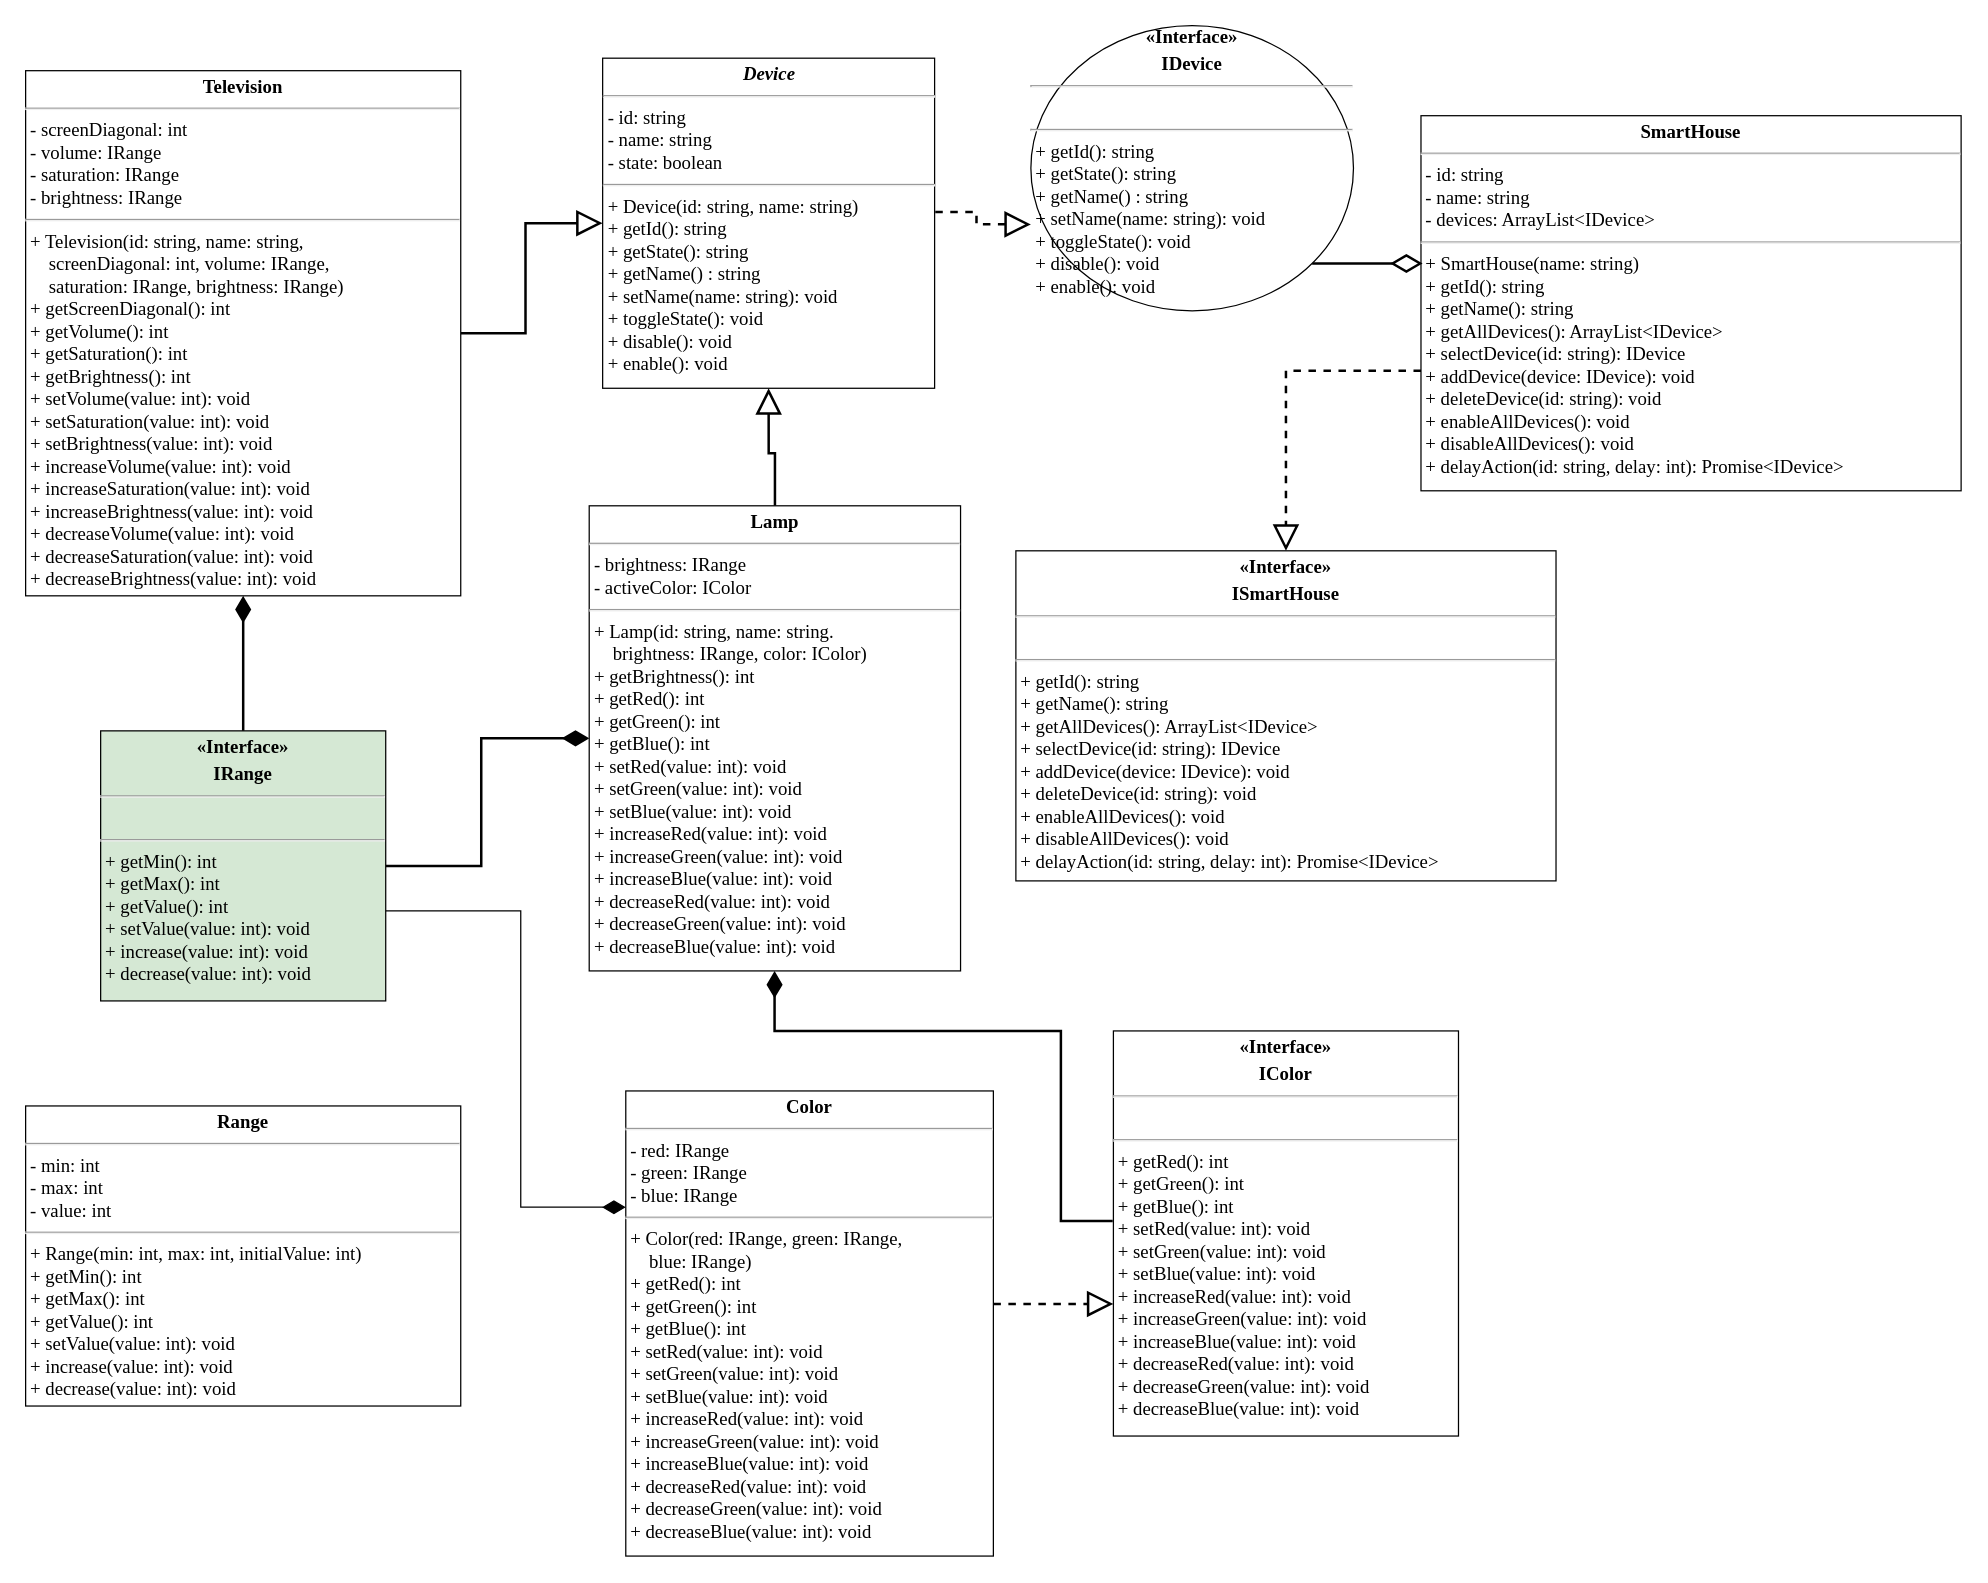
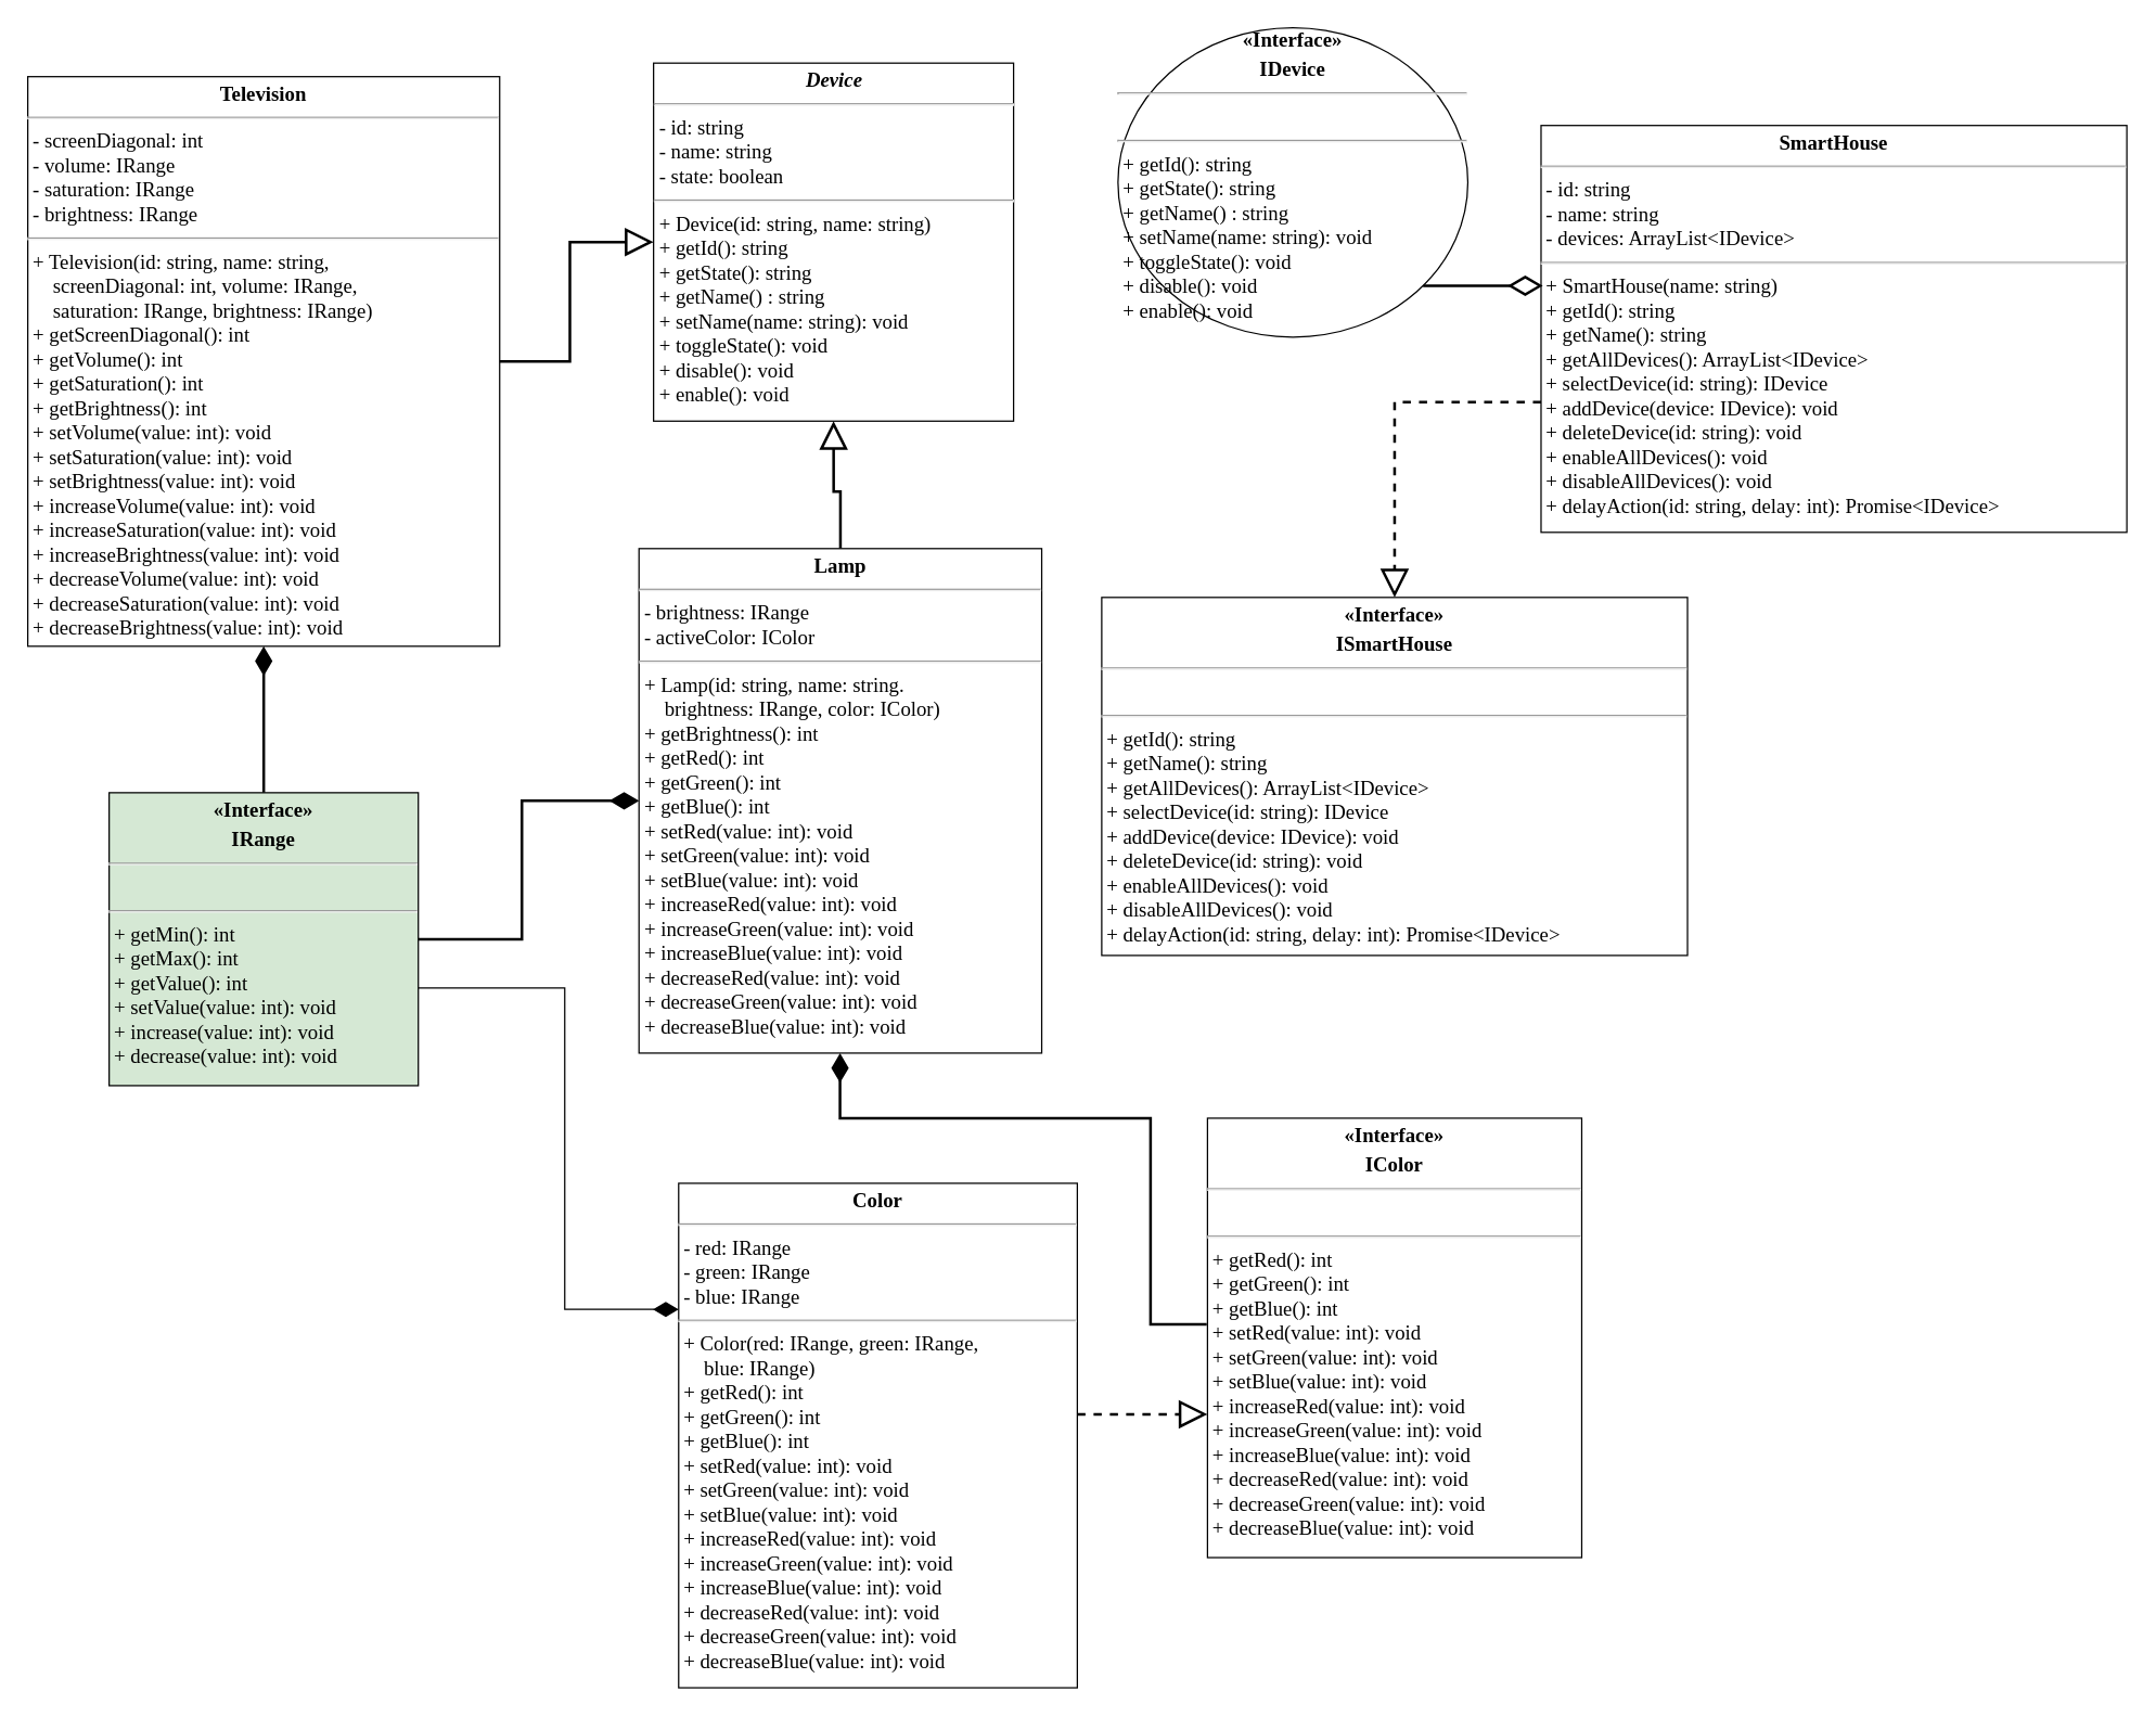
- <mxCell id="12" style="edgeStyle=orthogonalEdgeStyle;rounded=0;orthogonalLoop=1;jettySize=auto;html=1;dashed=1;endArrow=block;endFill=0;endSize=16;strokeWidth=2;exitX=1.002;exitY=0.466;exitDx=0;exitDy=0;exitPerimeter=0;entryX=0;entryY=0.697;entryDx=0;entryDy=0;entryPerimeter=0;" parent="1" source="2" target="15" edge="1"><mxGeometry relative="1" as="geometry"><mxPoint x="1134" y="296" as="sourcePoint" /><mxPoint x="800" y="179" as="targetPoint" /><Array as="points" /></mxGeometry></mxCell>
- <mxCell id="7" value="&lt;p style=&quot;margin: 4px 0px 0px ; text-align: center ; font-size: 15px&quot;&gt;&lt;b style=&quot;font-size: 15px&quot;&gt;&lt;font style=&quot;font-size: 15px&quot;&gt;Range&lt;/font&gt;&lt;/b&gt;&lt;/p&gt;&lt;hr style=&quot;font-size: 15px&quot;&gt;&lt;p style=&quot;margin: 0px 0px 0px 4px ; font-size: 15px&quot;&gt;&lt;font style=&quot;font-size: 15px&quot;&gt;- min: int&lt;br style=&quot;font-size: 15px&quot;&gt;- max: int&lt;/font&gt;&lt;/p&gt;&lt;p style=&quot;margin: 0px 0px 0px 4px ; font-size: 15px&quot;&gt;&lt;font style=&quot;font-size: 15px&quot;&gt;- value: int&lt;/font&gt;&lt;/p&gt;&lt;hr style=&quot;font-size: 15px&quot;&gt;&lt;p style=&quot;margin: 0px 0px 0px 4px ; font-size: 15px&quot;&gt;&lt;font style=&quot;font-size: 15px&quot;&gt;+ Range(min: int, max: int,&amp;nbsp;&lt;/font&gt;&lt;span&gt;initialValue: int)&lt;/span&gt;&lt;/p&gt;&lt;p style=&quot;margin: 0px 0px 0px 4px&quot;&gt;+ getMin(): int&lt;br&gt;&lt;/p&gt;&lt;p style=&quot;margin: 0px 0px 0px 4px&quot;&gt;+ getMax(): int&lt;/p&gt;&lt;p style=&quot;margin: 0px 0px 0px 4px&quot;&gt;+ getValue(): int&lt;/p&gt;&lt;p style=&quot;margin: 0px 0px 0px 4px&quot;&gt;+ setValue(value: int): void&lt;br&gt;&lt;/p&gt;&lt;p style=&quot;margin: 0px 0px 0px 4px&quot;&gt;+ increase(value: int): void&lt;/p&gt;&lt;p style=&quot;margin: 0px 0px 0px 4px&quot;&gt;+ decrease(value: int): void&lt;/p&gt;&lt;p style=&quot;margin: 0px 0px 0px 4px ; font-size: 15px&quot;&gt;&lt;br&gt;&lt;/p&gt;&lt;p style=&quot;margin: 0px 0px 0px 4px ; font-size: 15px&quot;&gt;&lt;br style=&quot;font-size: 15px&quot;&gt;&lt;/p&gt;" style="verticalAlign=top;align=left;overflow=fill;fontSize=15;fontFamily=Verdana;html=1;rounded=0;shadow=0;comic=0;labelBackgroundColor=none;strokeWidth=1;horizontal=1;" parent="1" vertex="1"><mxGeometry x="20" y="884" width="348" height="240" as="geometry" /></mxCell>
